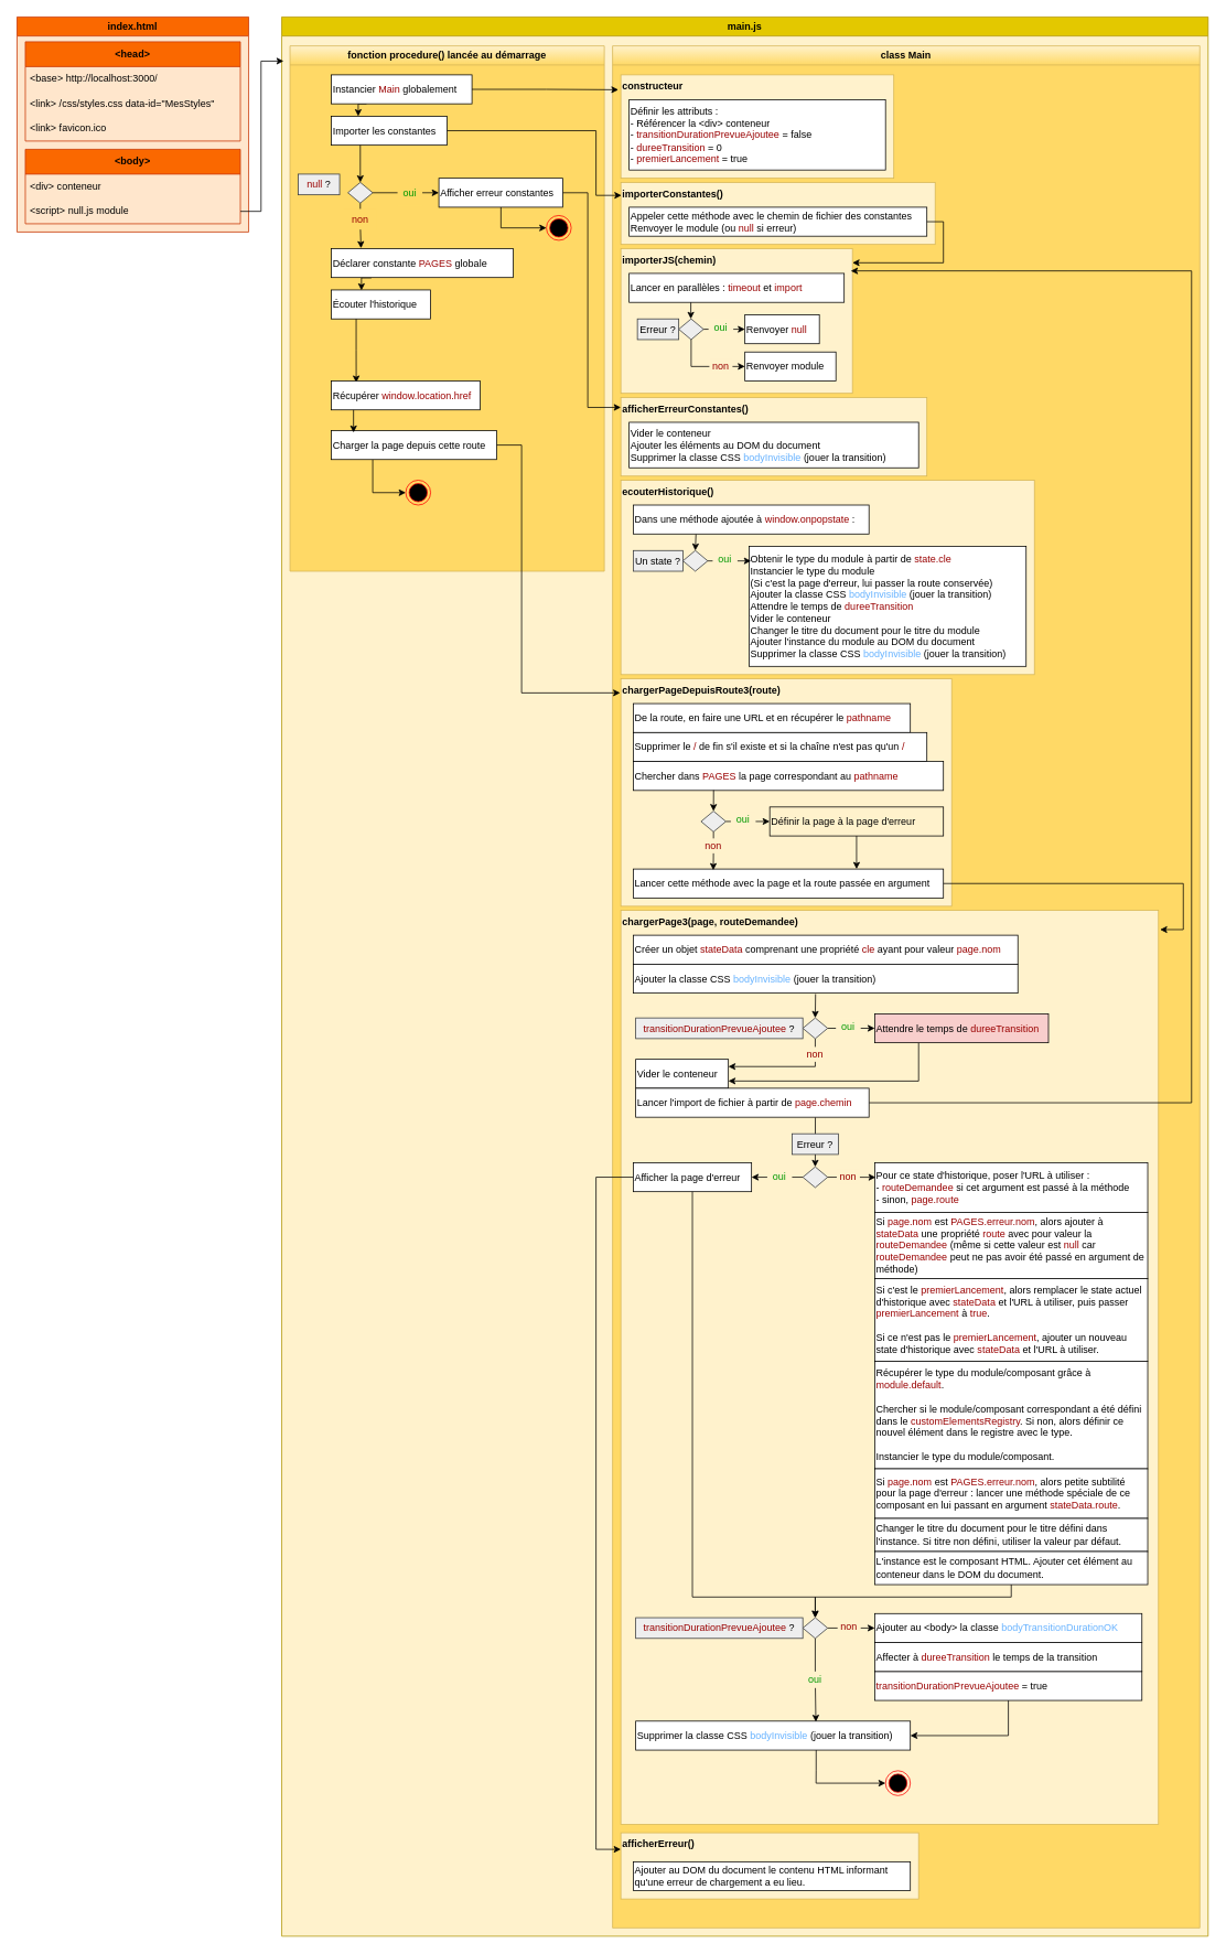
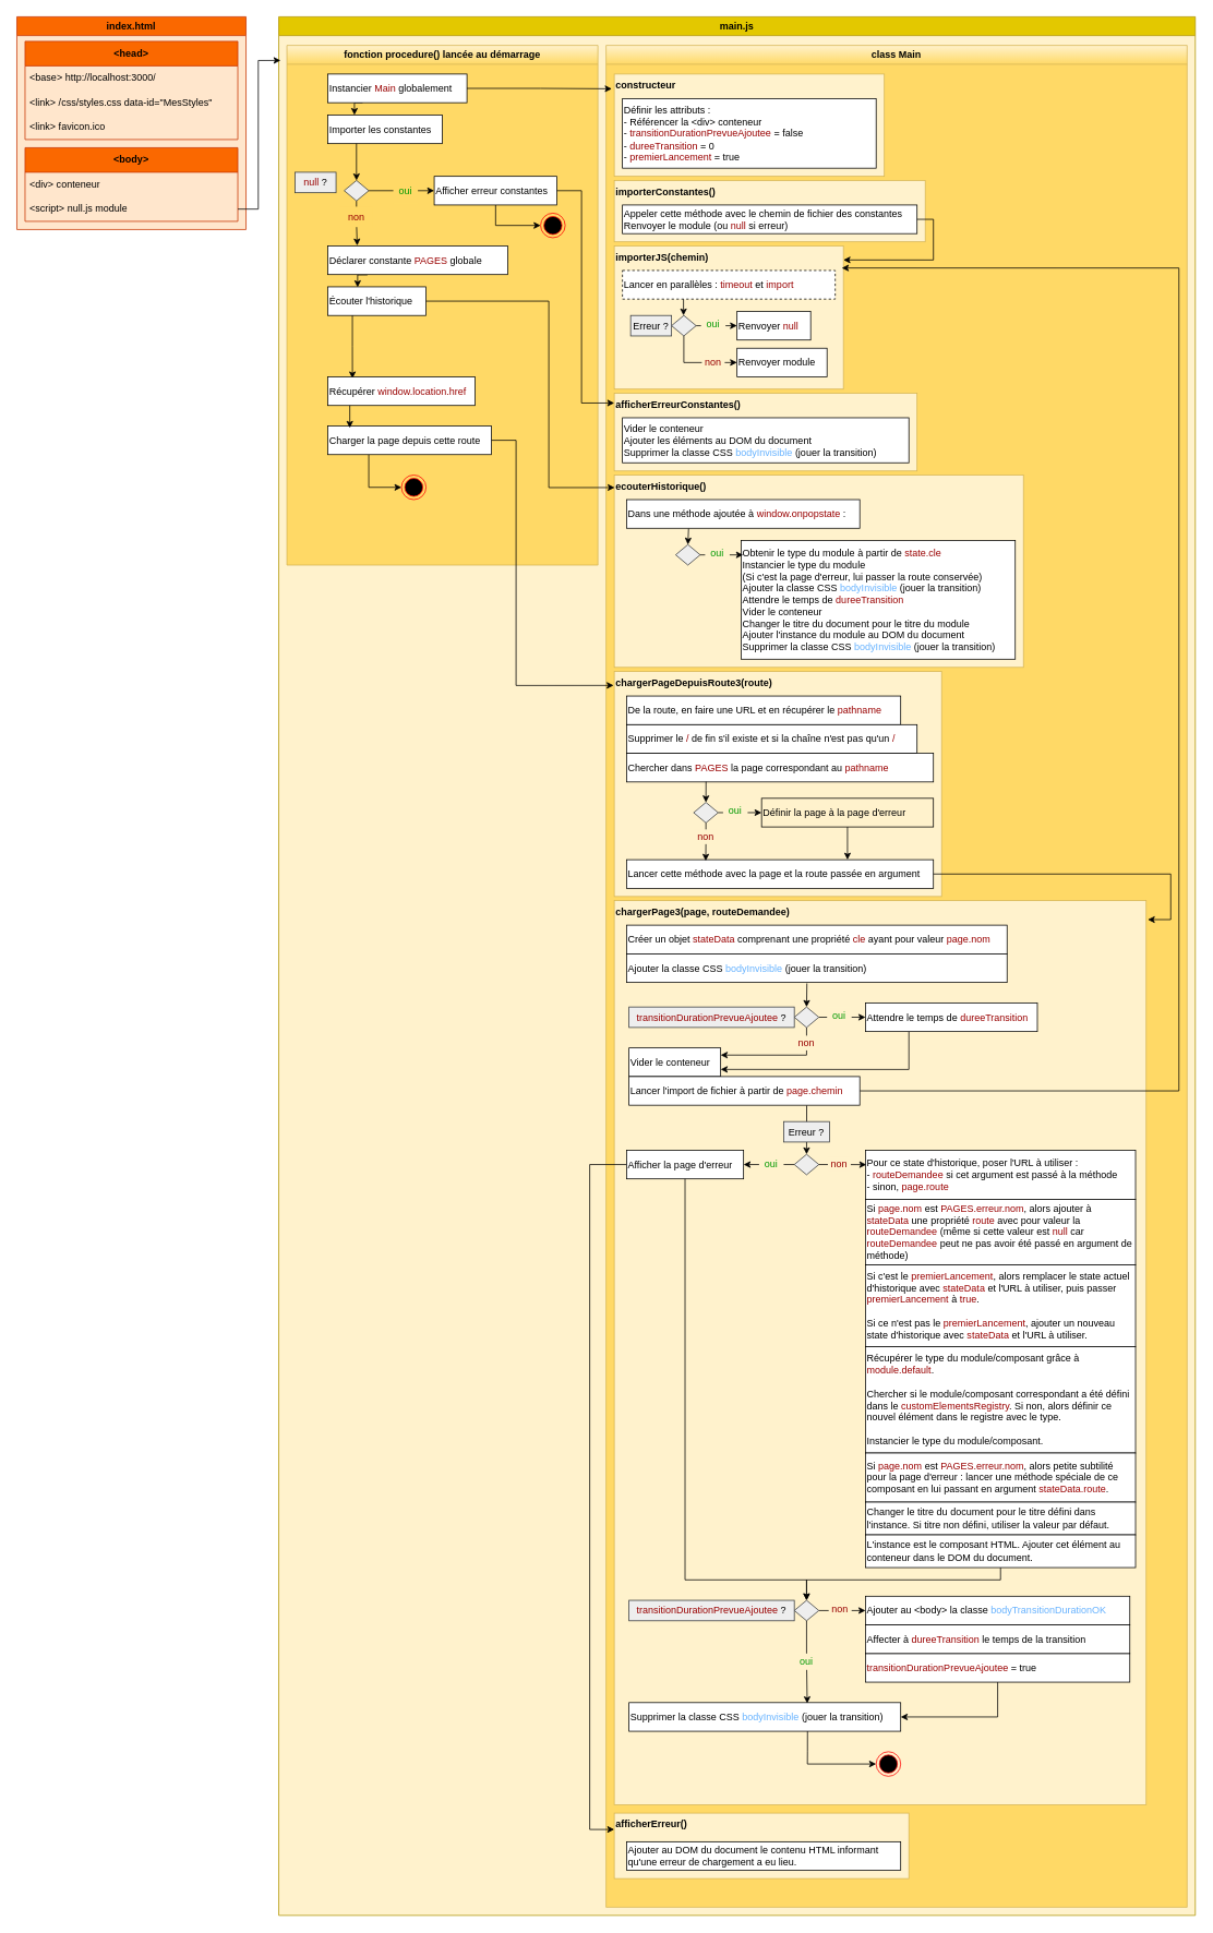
- <mxCell id="122" style="edgeStyle=orthogonalEdgeStyle;rounded=0;orthogonalLoop=1;jettySize=auto;html=1;exitX=1;exitY=0.5;exitDx=0;exitDy=0;entryX=0.002;entryY=0.209;entryDx=0;entryDy=0;entryPerimeter=0;" parent="10" source="16" target="37" edge="1"><mxGeometry relative="1" as="geometry"><Array as="points"><mxPoint x="380" y="138" /><mxPoint x="380" y="216" /></Array></mxGeometry></mxCell>
- <mxCell id="41" value="Lancer en parallèles : &lt;font color=&quot;#990000&quot;&gt;timeout &lt;/font&gt;et &lt;font color=&quot;#990000&quot;&gt;import&lt;/font&gt;" style="rounded=0;whiteSpace=wrap;html=1;align=left;" parent="34" vertex="1"><mxGeometry x="20" y="275" width="260" height="35" as="geometry" /></mxCell>
+ <mxCell id="41" value="Lancer en parallèles : &lt;font color=&quot;#990000&quot;&gt;timeout &lt;/font&gt;et &lt;font color=&quot;#990000&quot;&gt;import&lt;/font&gt;" style="rounded=0;whiteSpace=wrap;html=1;align=left;dashed=1;" parent="34" vertex="1"><mxGeometry x="20" y="275" width="260" height="35" as="geometry" /></mxCell>
+ <mxCell id="124" style="edgeStyle=orthogonalEdgeStyle;rounded=0;orthogonalLoop=1;jettySize=auto;html=1;entryX=0.001;entryY=0.065;entryDx=0;entryDy=0;entryPerimeter=0;" parent="10" source="22" target="52" edge="1"><mxGeometry relative="1" as="geometry"><Array as="points"><mxPoint x="330" y="348" /><mxPoint x="330" y="575" /></Array></mxGeometry></mxCell>
- <mxCell id="55" value="Un state ?" style="html=1;whiteSpace=wrap;fillColor=#eeeeee;strokeColor=#36393d;" parent="34" vertex="1"><mxGeometry x="25" y="610" width="60" height="25" as="geometry" /></mxCell>
- <mxCell id="81" value="Attendre le temps de &lt;font color=&quot;#990000&quot;&gt;dureeTransition&lt;/font&gt;" style="rounded=0;whiteSpace=wrap;html=1;align=left;fillColor=#f8cecc;" parent="34" vertex="1"><mxGeometry x="317" y="1170" width="210" height="35" as="geometry" /></mxCell>
+ <mxCell id="81" value="Attendre le temps de &lt;font color=&quot;#990000&quot;&gt;dureeTransition&lt;/font&gt;" style="rounded=0;whiteSpace=wrap;html=1;align=left;" parent="34" vertex="1"><mxGeometry x="317" y="1170" width="210" height="35" as="geometry" /></mxCell>
